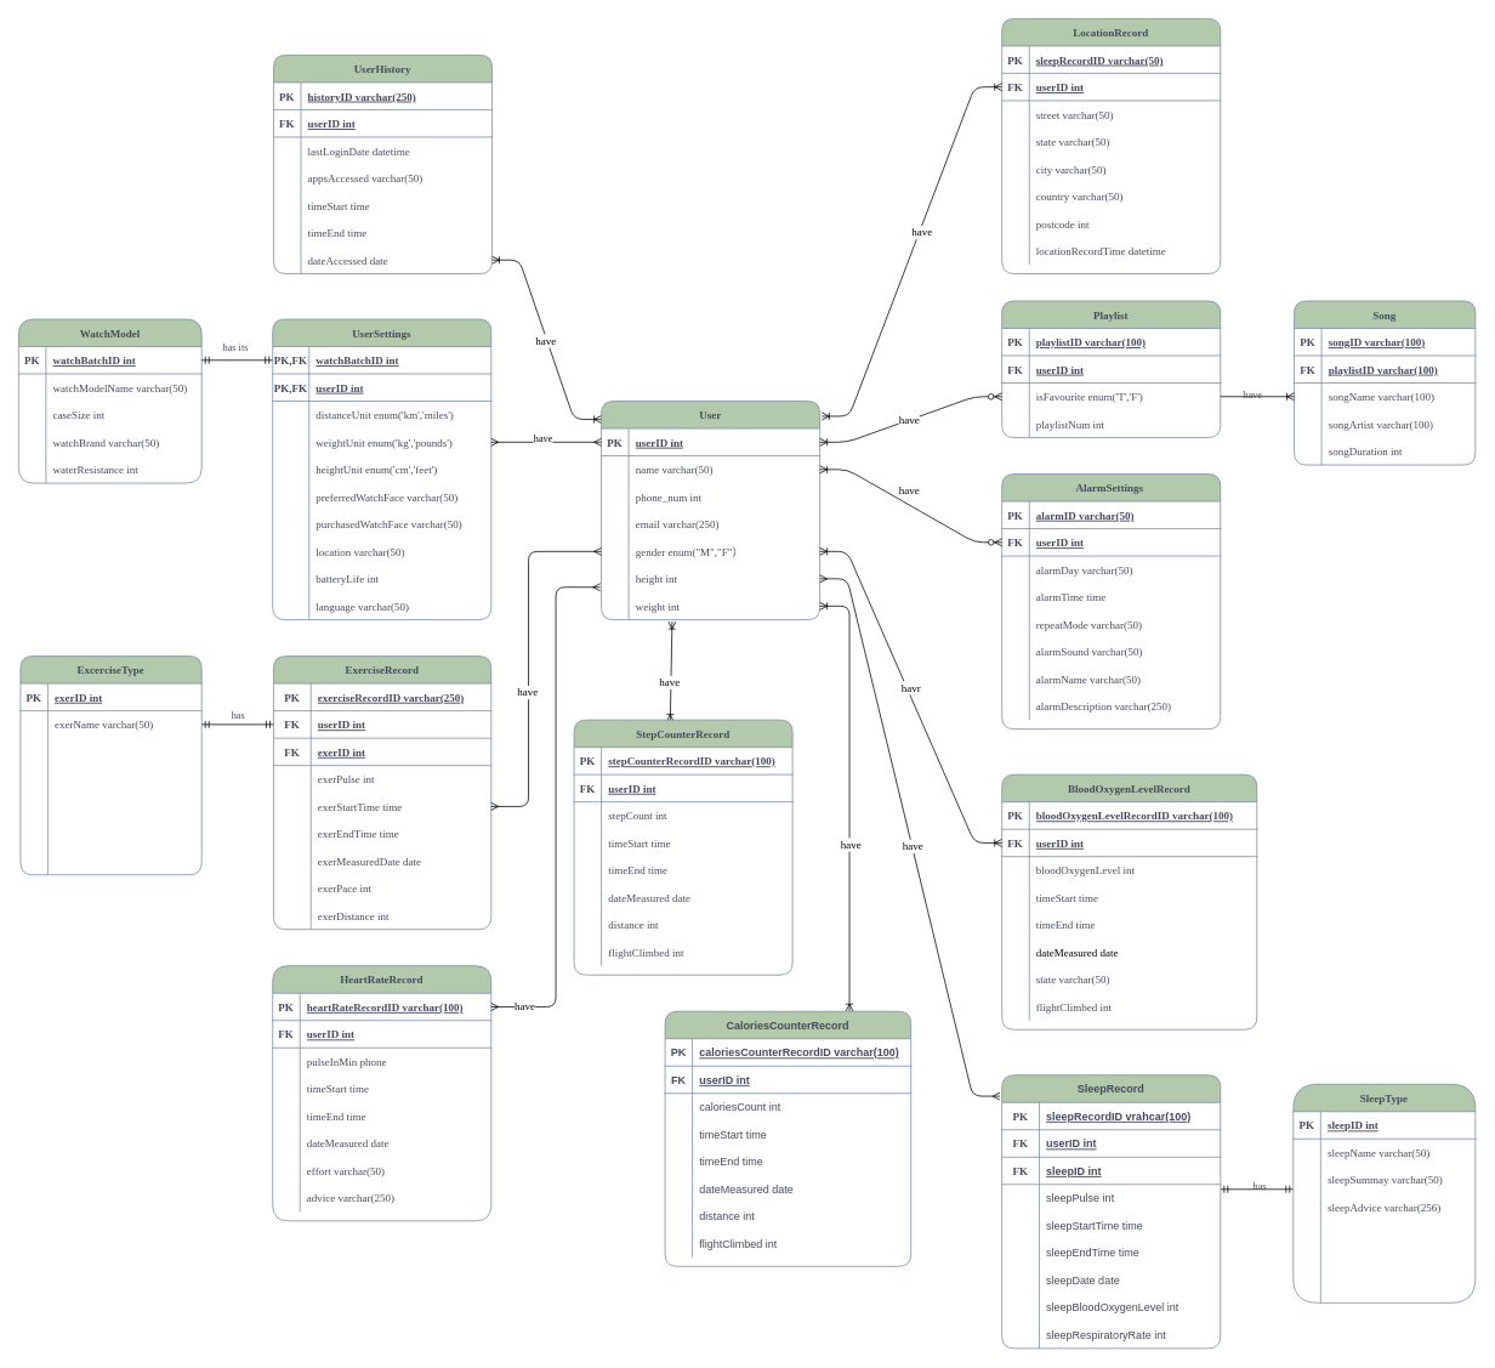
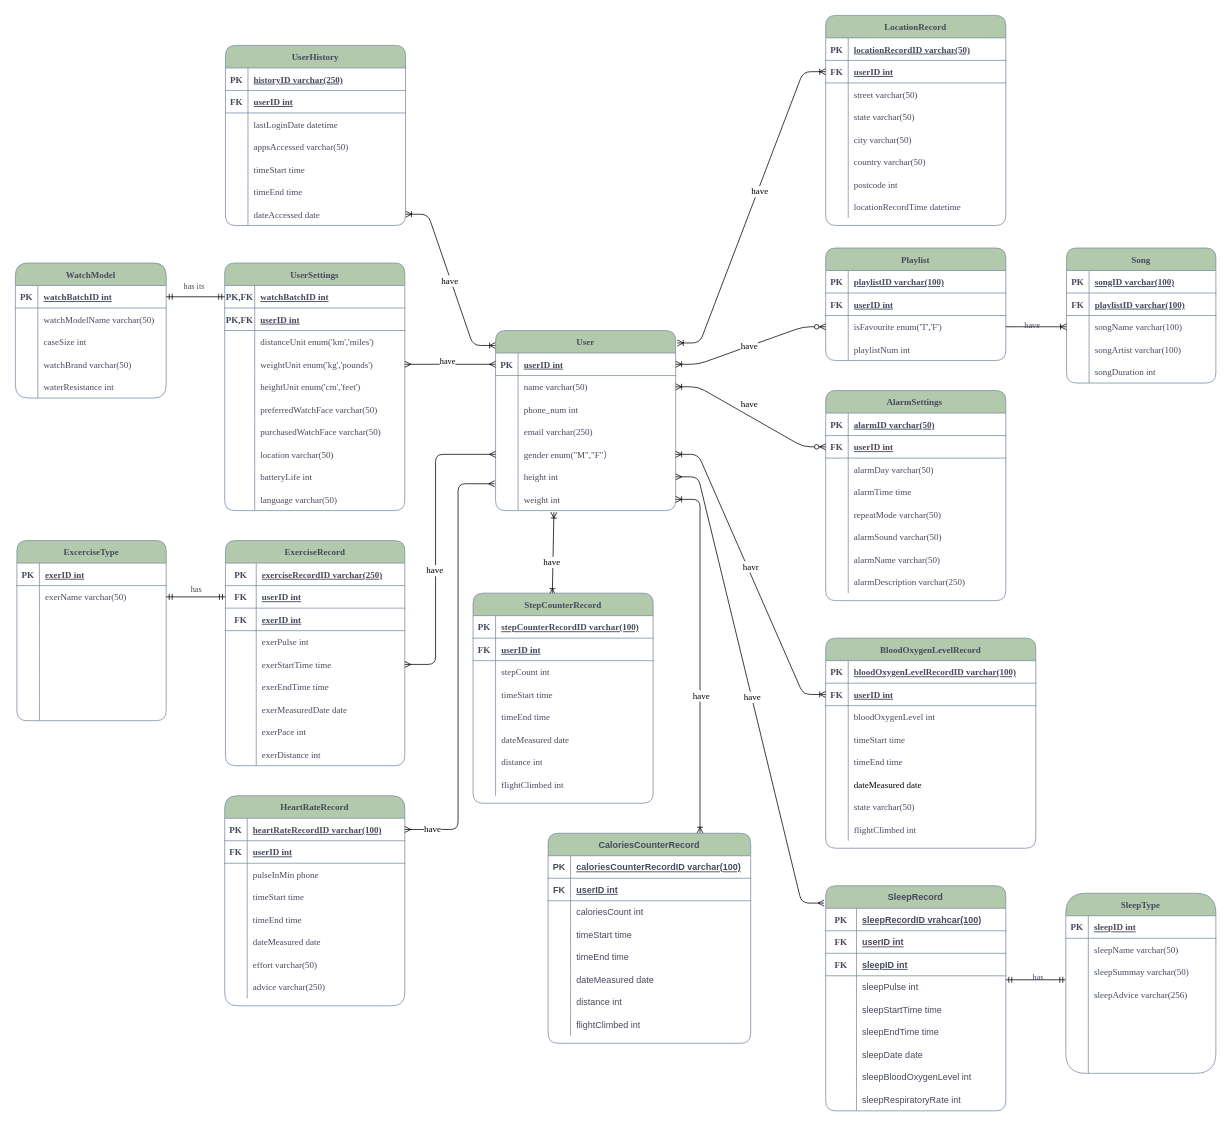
- <mxCell id="256" value="sleepRecordID varchar(50)" style="shape=partialRectangle;connectable=0;fillColor=none;top=0;left=0;bottom=0;right=0;align=left;spacingLeft=6;fontStyle=5;overflow=hidden;labelBackgroundColor=none;strokeColor=#788AA3;fontColor=#46495D;rounded=1;fontFamily=Times New Roman;" parent="254" vertex="1"><mxGeometry x="30" width="210" height="30" as="geometry"><mxRectangle width="210" height="30" as="alternateBounds" /></mxGeometry></mxCell>
+ <mxCell id="256" value="locationRecordID varchar(50)" style="shape=partialRectangle;connectable=0;fillColor=none;top=0;left=0;bottom=0;right=0;align=left;spacingLeft=6;fontStyle=5;overflow=hidden;labelBackgroundColor=none;strokeColor=#788AA3;fontColor=#46495D;rounded=1;fontFamily=Times New Roman;" parent="254" vertex="1"><mxGeometry x="30" width="210" height="30" as="geometry"><mxRectangle width="210" height="30" as="alternateBounds" /></mxGeometry></mxCell>
